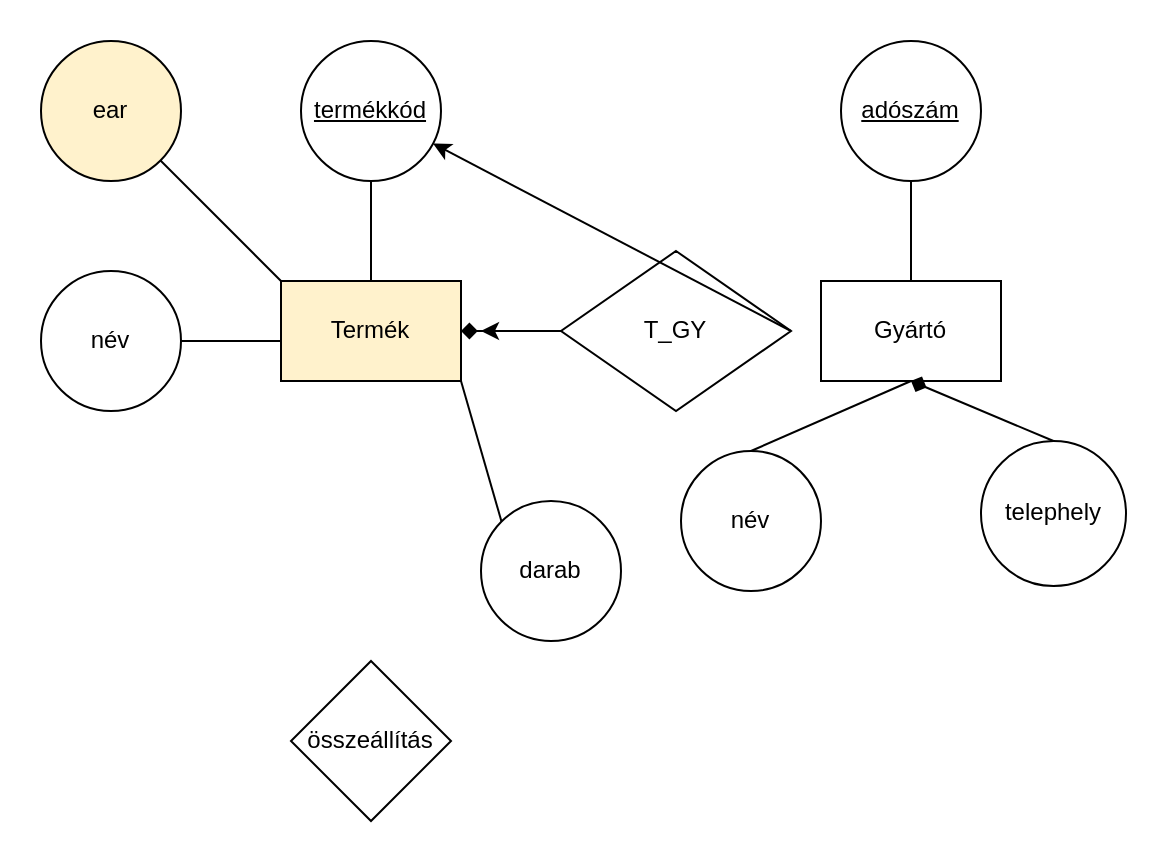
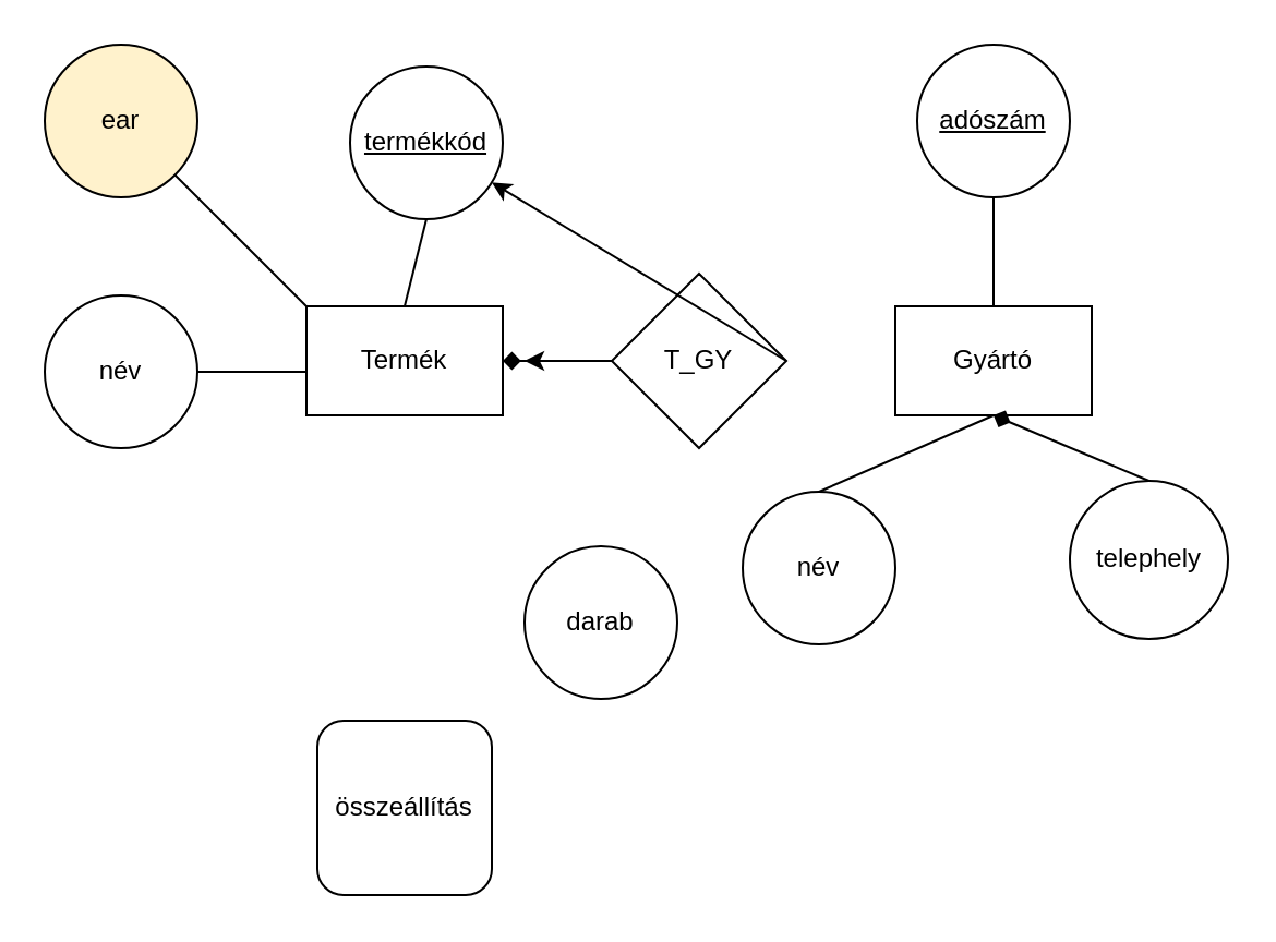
- <mxCell id="7" value="&lt;u&gt;termékkód&lt;/u&gt;" style="ellipse;whiteSpace=wrap;html=1;aspect=fixed;" vertex="1" parent="1"><mxGeometry x="150" y="20" width="70" height="70" as="geometry" /></mxCell>
+ <mxCell id="7" value="&lt;u&gt;termékkód&lt;/u&gt;" style="ellipse;whiteSpace=wrap;html=1;aspect=fixed;" vertex="1" parent="1"><mxGeometry x="160" y="30" width="70" height="70" as="geometry" /></mxCell>
- <mxCell id="2" value="Termék" style="rounded=0;whiteSpace=wrap;html=1;fillColor=#fff2cc;" vertex="1" parent="1"><mxGeometry x="140" y="140" width="90" height="50" as="geometry" /></mxCell>
+ <mxCell id="2" value="Termék" style="rounded=0;whiteSpace=wrap;html=1;" vertex="1" parent="1"><mxGeometry x="140" y="140" width="90" height="50" as="geometry" /></mxCell>
- <mxCell id="4" value="T_GY" style="rhombus;whiteSpace=wrap;html=1;" vertex="1" parent="1"><mxGeometry x="280" y="125" width="115" height="80" as="geometry" /></mxCell>
+ <mxCell id="4" value="T_GY" style="rhombus;whiteSpace=wrap;html=1;" vertex="1" parent="1"><mxGeometry x="280" y="125" width="80" height="80" as="geometry" /></mxCell>
- <mxCell id="21" value="" style="endArrow=none;html=1;rounded=0;entryX=0;entryY=0;entryDx=0;entryDy=0;exitX=1;exitY=1;exitDx=0;exitDy=0;" edge="1" parent="1" source="2" target="20"><mxGeometry width="50" height="50" relative="1" as="geometry"><mxPoint x="290" y="260" as="sourcePoint" /><mxPoint x="340" y="210" as="targetPoint" /></mxGeometry></mxCell>
- <mxCell id="22" value="összeállítás" style="rhombus;whiteSpace=wrap;html=1;" vertex="1" parent="1"><mxGeometry x="145" y="330" width="80" height="80" as="geometry" /></mxCell>
+ <mxCell id="22" value="összeállítás" style="whiteSpace=wrap;html=1;rounded=1;" vertex="1" parent="1"><mxGeometry x="145" y="330" width="80" height="80" as="geometry" /></mxCell>
